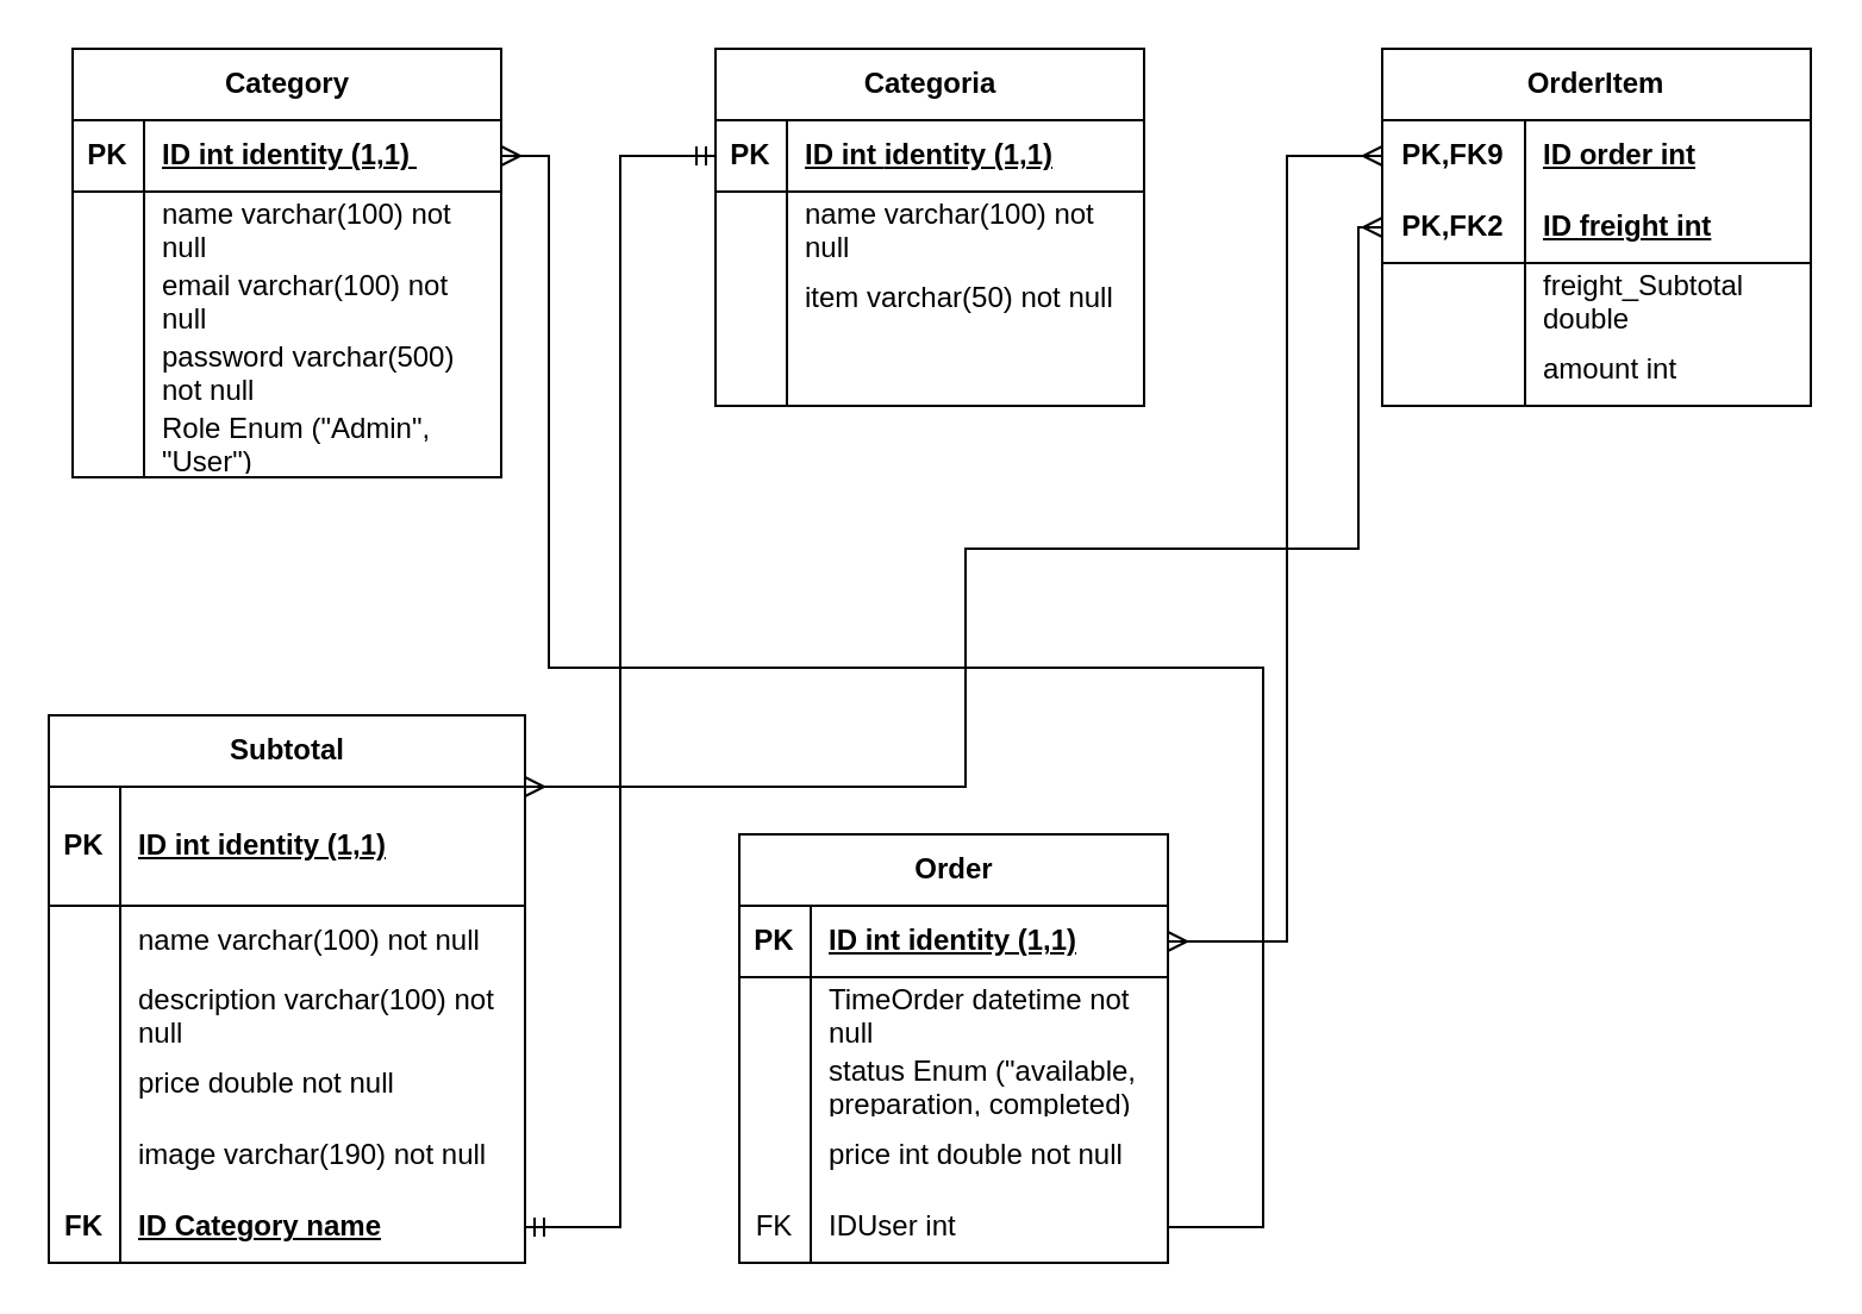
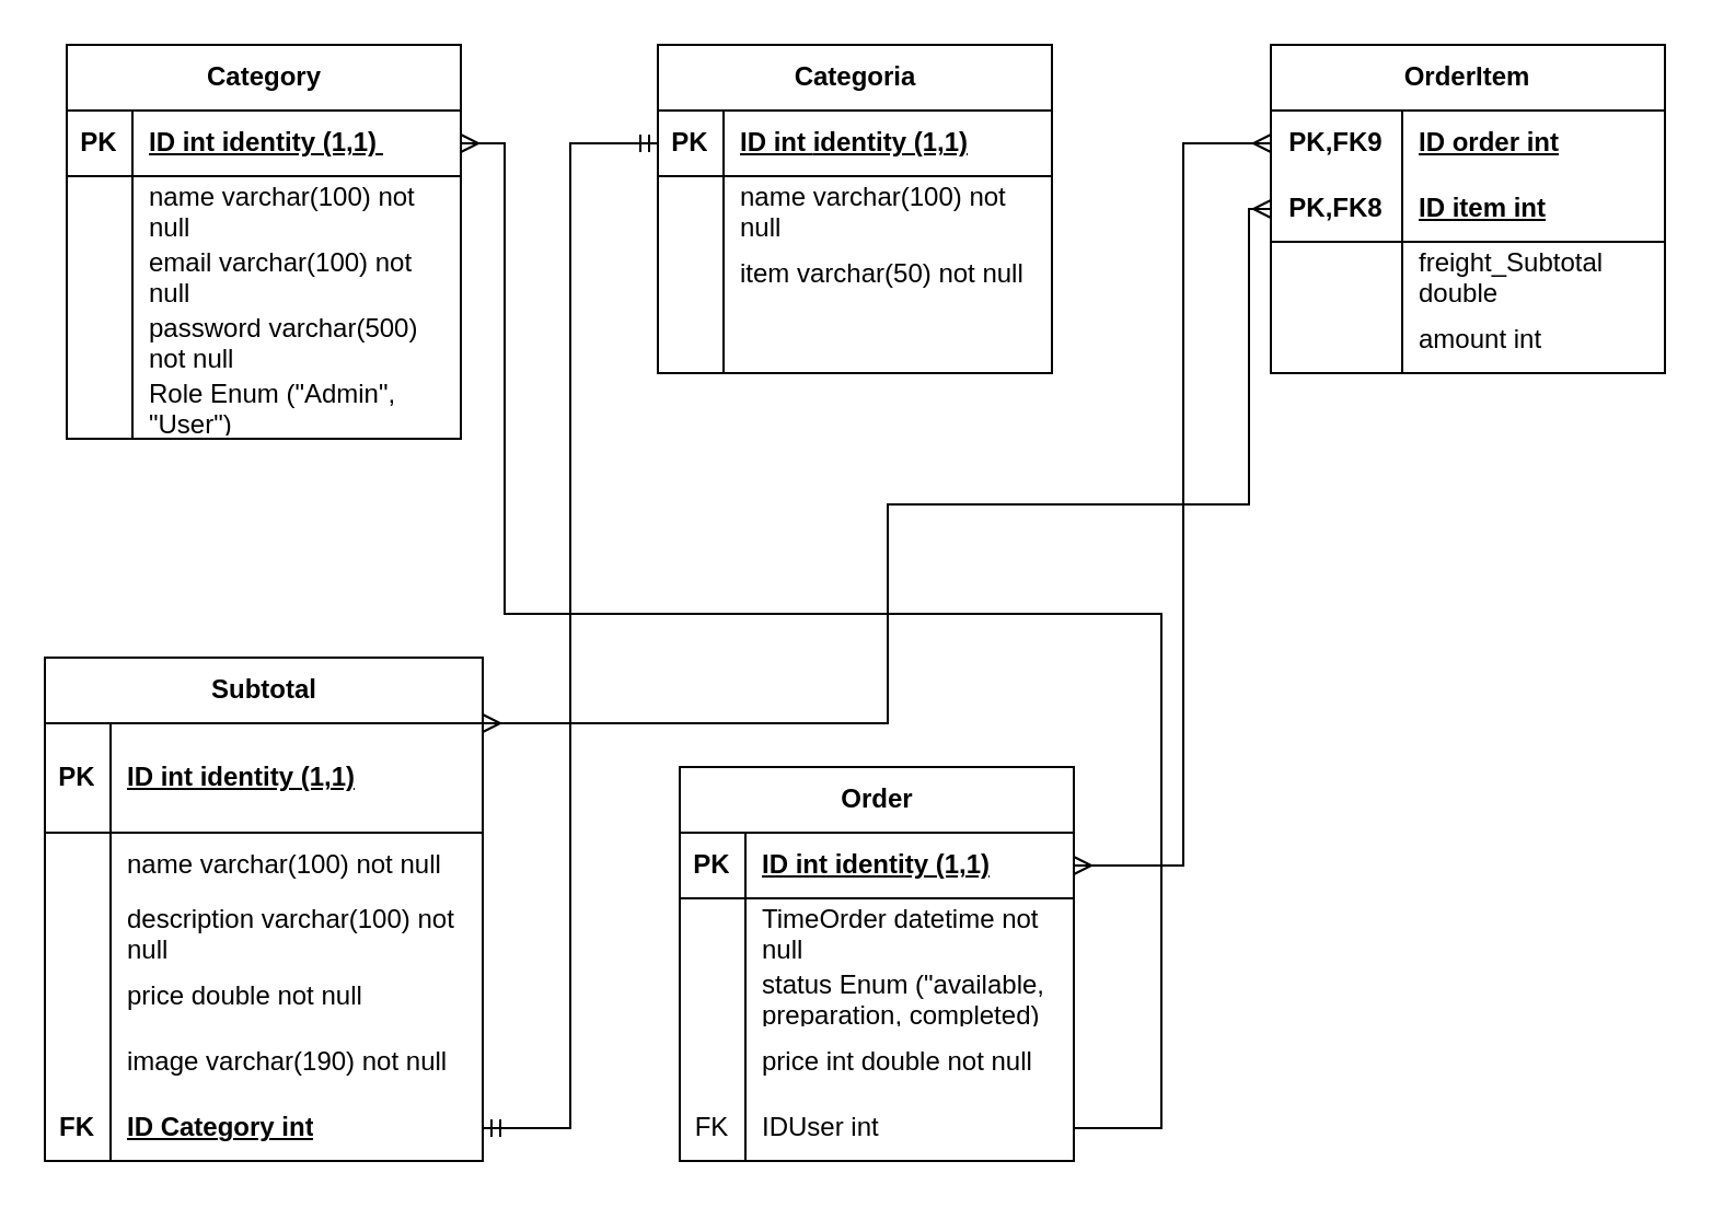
- <mxCell id="72" value="PK,FK2" style="shape=partialRectangle;connectable=0;fillColor=none;top=0;left=0;bottom=0;right=0;fontStyle=1;overflow=hidden;html=1;whiteSpace=wrap;" vertex="1" parent="71"><mxGeometry width="60" height="30" as="geometry"><mxRectangle width="60" height="30" as="alternateBounds" /></mxGeometry></mxCell>
+ <mxCell id="72" value="PK,FK8" style="shape=partialRectangle;connectable=0;fillColor=none;top=0;left=0;bottom=0;right=0;fontStyle=1;overflow=hidden;html=1;whiteSpace=wrap;" vertex="1" parent="71"><mxGeometry width="60" height="30" as="geometry"><mxRectangle width="60" height="30" as="alternateBounds" /></mxGeometry></mxCell>
- <mxCell id="73" value="ID freight int" style="shape=partialRectangle;connectable=0;fillColor=none;top=0;left=0;bottom=0;right=0;align=left;spacingLeft=6;fontStyle=5;overflow=hidden;html=1;whiteSpace=wrap;" vertex="1" parent="71"><mxGeometry x="60" width="120" height="30" as="geometry"><mxRectangle width="120" height="30" as="alternateBounds" /></mxGeometry></mxCell>
+ <mxCell id="73" value="ID item int" style="shape=partialRectangle;connectable=0;fillColor=none;top=0;left=0;bottom=0;right=0;align=left;spacingLeft=6;fontStyle=5;overflow=hidden;html=1;whiteSpace=wrap;" vertex="1" parent="71"><mxGeometry x="60" width="120" height="30" as="geometry"><mxRectangle width="120" height="30" as="alternateBounds" /></mxGeometry></mxCell>
- <mxCell id="50" value="ID Category name" style="shape=partialRectangle;connectable=0;fillColor=none;top=0;left=0;bottom=0;right=0;align=left;spacingLeft=6;fontStyle=5;overflow=hidden;whiteSpace=wrap;html=1;" vertex="1" parent="48"><mxGeometry x="30" width="170" height="30" as="geometry"><mxRectangle width="170" height="30" as="alternateBounds" /></mxGeometry></mxCell>
+ <mxCell id="50" value="ID Category int" style="shape=partialRectangle;connectable=0;fillColor=none;top=0;left=0;bottom=0;right=0;align=left;spacingLeft=6;fontStyle=5;overflow=hidden;whiteSpace=wrap;html=1;" vertex="1" parent="48"><mxGeometry x="30" width="170" height="30" as="geometry"><mxRectangle width="170" height="30" as="alternateBounds" /></mxGeometry></mxCell>
